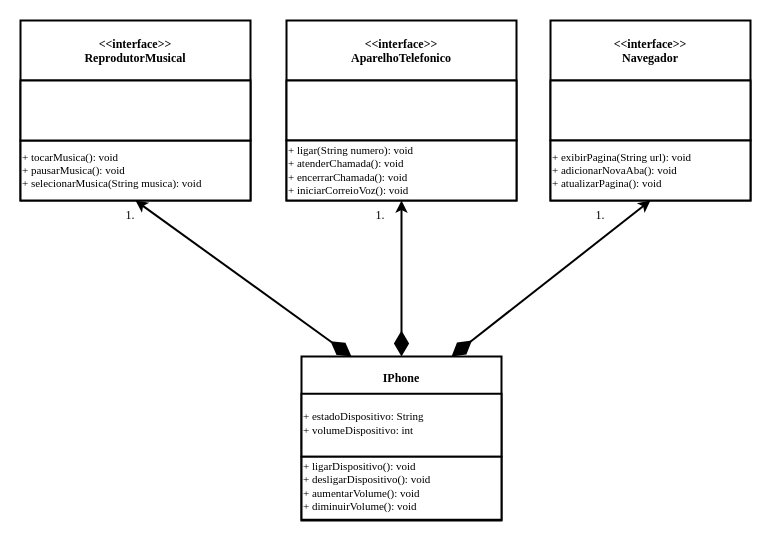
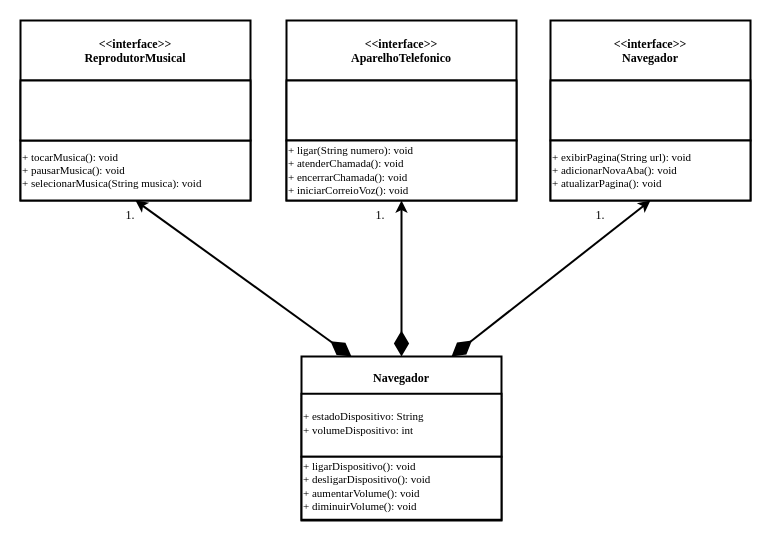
- <mxCell id="17" value="IPhone" style="swimlane;startSize=41;fontStyle=1;fillColor=#FFFFFF;strokeColor=#000000;fontColor=#000000;fontFamily=Tahoma;strokeWidth=2;" vertex="1" parent="1"><mxGeometry x="301" y="356" width="200" height="164" as="geometry" /></mxCell>
+ <mxCell id="17" value="Navegador" style="swimlane;startSize=41;fontStyle=1;fillColor=#FFFFFF;strokeColor=#000000;fontColor=#000000;fontFamily=Tahoma;strokeWidth=2;" vertex="1" parent="1"><mxGeometry x="301" y="356" width="200" height="164" as="geometry" /></mxCell>
